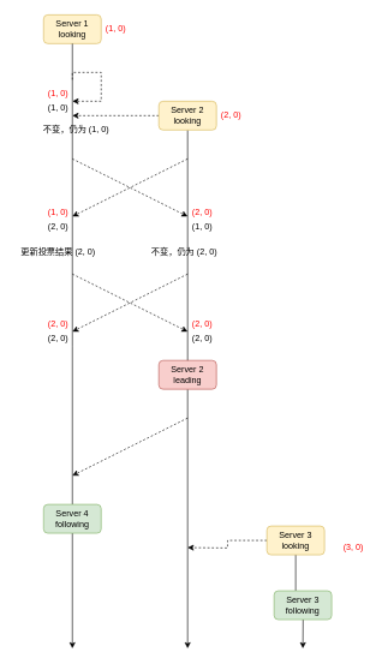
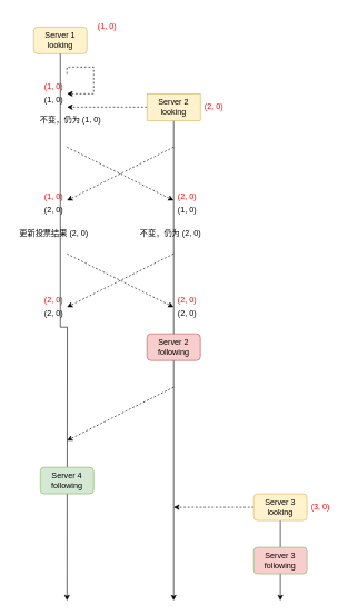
- <mxCell id="3" value="Server 1&lt;br&gt;looking" style="rounded=1;whiteSpace=wrap;html=1;fillColor=#fff2cc;strokeColor=#d6b656;" vertex="1" parent="1"><mxGeometry x="60" y="20" width="80" height="40" as="geometry" /></mxCell>
+ <mxCell id="3" value="Server 1&lt;br&gt;looking" style="rounded=1;whiteSpace=wrap;html=1;fillColor=#fff2cc;strokeColor=#d6b656;" vertex="1" parent="1"><mxGeometry x="50" y="40" width="80" height="40" as="geometry" /></mxCell>
- <mxCell id="6" value="Server 2&lt;br&gt;looking" style="rounded=1;whiteSpace=wrap;html=1;fillColor=#fff2cc;strokeColor=#d6b656;" vertex="1" parent="1"><mxGeometry x="220" y="140" width="80" height="40" as="geometry" /></mxCell>
+ <mxCell id="6" value="Server 2&lt;br&gt;looking" style="whiteSpace=wrap;html=1;fillColor=#fff2cc;strokeColor=#d6b656;rounded=0;" vertex="1" parent="1"><mxGeometry x="220" y="140" width="80" height="40" as="geometry" /></mxCell>
- <mxCell id="30" value="Server 2&lt;br&gt;leading" style="rounded=1;whiteSpace=wrap;html=1;fillColor=#f8cecc;strokeColor=#b85450;" vertex="1" parent="1"><mxGeometry x="220" y="500" width="80" height="40" as="geometry" /></mxCell>
+ <mxCell id="30" value="Server 2&lt;br&gt;following" style="rounded=1;whiteSpace=wrap;html=1;fillColor=#f8cecc;strokeColor=#b85450;" vertex="1" parent="1"><mxGeometry x="220" y="500" width="80" height="40" as="geometry" /></mxCell>
- <mxCell id="9" value="Server 3&lt;br&gt;looking" style="rounded=1;whiteSpace=wrap;html=1;fillColor=#fff2cc;strokeColor=#d6b656;" vertex="1" parent="1"><mxGeometry x="370" y="730" width="80" height="40" as="geometry" /></mxCell>
+ <mxCell id="9" value="Server 3&lt;br&gt;looking" style="rounded=1;whiteSpace=wrap;html=1;fillColor=#fff2cc;strokeColor=#d6b656;" vertex="1" parent="1"><mxGeometry x="380" y="740" width="80" height="40" as="geometry" /></mxCell>
- <mxCell id="11" value="(3, 0)" style="text;html=1;align=center;verticalAlign=middle;resizable=0;points=[];;autosize=1;fontColor=#FF0000;" vertex="1" parent="1"><mxGeometry x="470" y="750" width="40" height="20" as="geometry" /></mxCell>
+ <mxCell id="11" value="(3, 0)" style="text;html=1;align=center;verticalAlign=middle;resizable=0;points=[];;autosize=1;fontColor=#FF0000;" vertex="1" parent="1"><mxGeometry x="460" y="750" width="40" height="20" as="geometry" /></mxCell>
- <mxCell id="34" value="Server 3&lt;br&gt;following" style="rounded=1;whiteSpace=wrap;html=1;fillColor=#d5e8d4;strokeColor=#82b366;" vertex="1" parent="1"><mxGeometry x="380" y="820" width="80" height="40" as="geometry" /></mxCell>
+ <mxCell id="34" value="Server 3&lt;br&gt;following" style="rounded=1;whiteSpace=wrap;html=1;fillColor=#f8cecc;strokeColor=#82b366;" vertex="1" parent="1"><mxGeometry x="380" y="820" width="80" height="40" as="geometry" /></mxCell>
